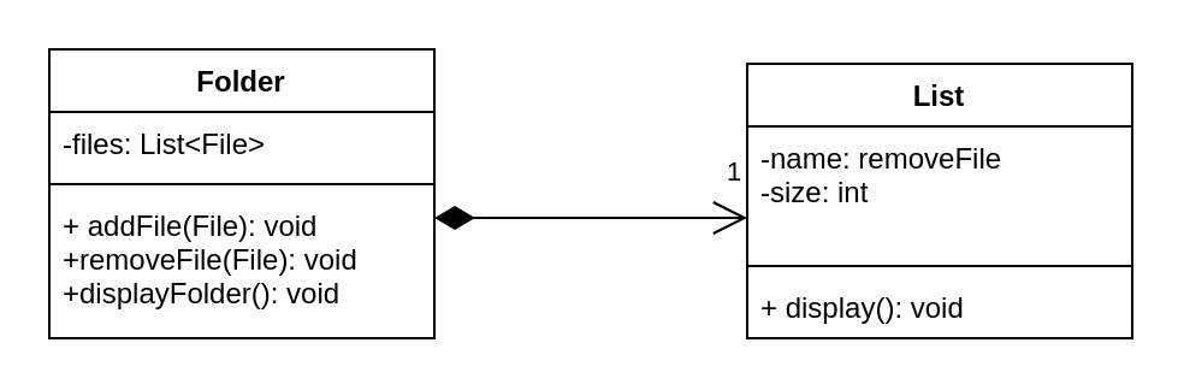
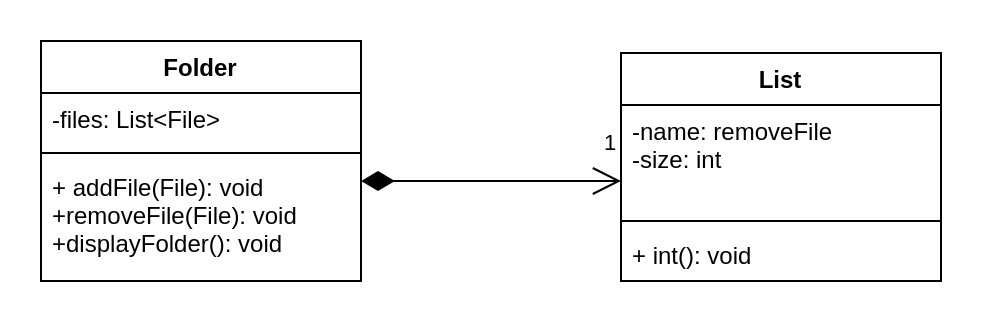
- <mxCell id="9" value="+ display(): void" style="text;strokeColor=none;fillColor=none;align=left;verticalAlign=top;spacingLeft=4;spacingRight=4;overflow=hidden;rotatable=0;points=[[0,0.5],[1,0.5]];portConstraint=eastwest;" vertex="1" parent="6"><mxGeometry y="88" width="160" height="26" as="geometry" /></mxCell>
+ <mxCell id="9" value="+ int(): void" style="text;strokeColor=none;fillColor=none;align=left;verticalAlign=top;spacingLeft=4;spacingRight=4;overflow=hidden;rotatable=0;points=[[0,0.5],[1,0.5]];portConstraint=eastwest;" vertex="1" parent="6"><mxGeometry y="88" width="160" height="26" as="geometry" /></mxCell>
